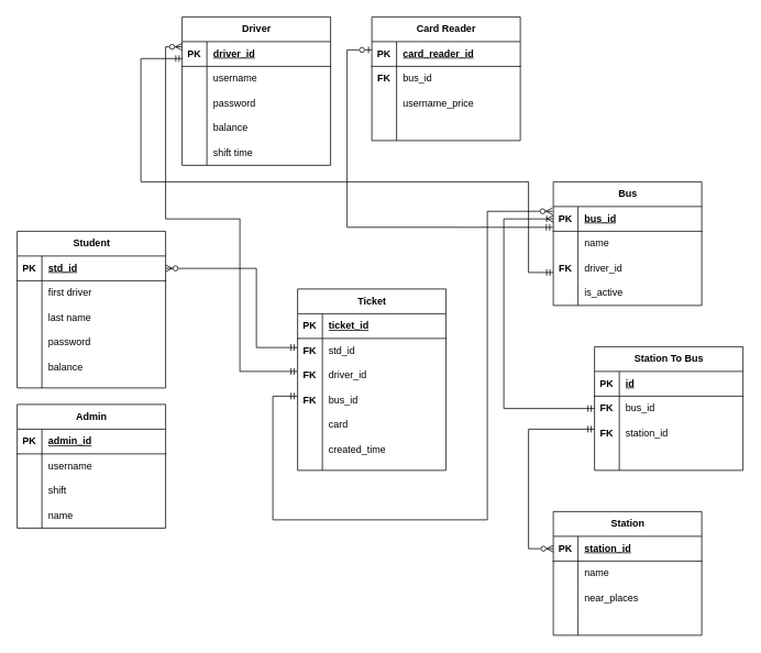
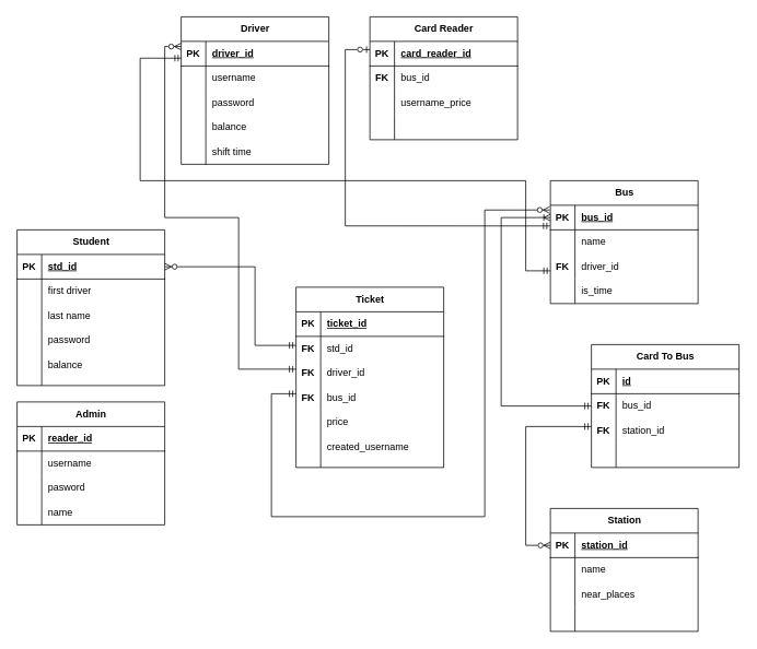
- <mxCell id="72" value="is_active" style="shape=partialRectangle;connectable=0;fillColor=none;top=0;left=0;bottom=0;right=0;align=left;spacingLeft=6;overflow=hidden;whiteSpace=wrap;html=1;" parent="1" vertex="1"><mxGeometry x="700" y="340" width="150" height="30" as="geometry"><mxRectangle width="150" height="30" as="alternateBounds" /></mxGeometry></mxCell>
+ <mxCell id="72" value="is_time" style="shape=partialRectangle;connectable=0;fillColor=none;top=0;left=0;bottom=0;right=0;align=left;spacingLeft=6;overflow=hidden;whiteSpace=wrap;html=1;" parent="1" vertex="1"><mxGeometry x="700" y="340" width="150" height="30" as="geometry"><mxRectangle width="150" height="30" as="alternateBounds" /></mxGeometry></mxCell>
- <mxCell id="112" value="Station To Bus" style="shape=table;startSize=30;container=1;collapsible=1;childLayout=tableLayout;fixedRows=1;rowLines=0;fontStyle=1;align=center;resizeLast=1;html=1;" parent="1" vertex="1"><mxGeometry x="720" y="420" width="180" height="150" as="geometry" /></mxCell>
+ <mxCell id="112" value="Card To Bus" style="shape=table;startSize=30;container=1;collapsible=1;childLayout=tableLayout;fixedRows=1;rowLines=0;fontStyle=1;align=center;resizeLast=1;html=1;" parent="1" vertex="1"><mxGeometry x="720" y="420" width="180" height="150" as="geometry" /></mxCell>
- <mxCell id="44" value="card" style="shape=partialRectangle;connectable=0;fillColor=none;top=0;left=0;bottom=0;right=0;align=left;spacingLeft=6;overflow=hidden;whiteSpace=wrap;html=1;" parent="1" vertex="1"><mxGeometry x="390" y="500" width="150" height="30" as="geometry"><mxRectangle width="150" height="30" as="alternateBounds" /></mxGeometry></mxCell>
+ <mxCell id="44" value="price" style="shape=partialRectangle;connectable=0;fillColor=none;top=0;left=0;bottom=0;right=0;align=left;spacingLeft=6;overflow=hidden;whiteSpace=wrap;html=1;" parent="1" vertex="1"><mxGeometry x="390" y="500" width="150" height="30" as="geometry"><mxRectangle width="150" height="30" as="alternateBounds" /></mxGeometry></mxCell>
- <mxCell id="20" value="admin_id" style="shape=partialRectangle;connectable=0;fillColor=none;top=0;left=0;bottom=0;right=0;align=left;spacingLeft=6;fontStyle=5;overflow=hidden;whiteSpace=wrap;html=1;" parent="18" vertex="1"><mxGeometry x="30" width="150" height="30" as="geometry"><mxRectangle width="150" height="30" as="alternateBounds" /></mxGeometry></mxCell>
+ <mxCell id="20" value="reader_id" style="shape=partialRectangle;connectable=0;fillColor=none;top=0;left=0;bottom=0;right=0;align=left;spacingLeft=6;fontStyle=5;overflow=hidden;whiteSpace=wrap;html=1;" parent="18" vertex="1"><mxGeometry x="30" width="150" height="30" as="geometry"><mxRectangle width="150" height="30" as="alternateBounds" /></mxGeometry></mxCell>
- <mxCell id="45" value="created_time" style="shape=partialRectangle;connectable=0;fillColor=none;top=0;left=0;bottom=0;right=0;align=left;spacingLeft=6;overflow=hidden;whiteSpace=wrap;html=1;" parent="1" vertex="1"><mxGeometry x="390" y="530" width="150" height="30" as="geometry"><mxRectangle width="150" height="30" as="alternateBounds" /></mxGeometry></mxCell>
+ <mxCell id="45" value="created_username" style="shape=partialRectangle;connectable=0;fillColor=none;top=0;left=0;bottom=0;right=0;align=left;spacingLeft=6;overflow=hidden;whiteSpace=wrap;html=1;" parent="1" vertex="1"><mxGeometry x="390" y="530" width="150" height="30" as="geometry"><mxRectangle width="150" height="30" as="alternateBounds" /></mxGeometry></mxCell>
- <mxCell id="26" value="shift" style="shape=partialRectangle;connectable=0;fillColor=none;top=0;left=0;bottom=0;right=0;align=left;spacingLeft=6;overflow=hidden;whiteSpace=wrap;html=1;" parent="24" vertex="1"><mxGeometry x="30" width="150" height="30" as="geometry"><mxRectangle width="150" height="30" as="alternateBounds" /></mxGeometry></mxCell>
+ <mxCell id="26" value="pasword" style="shape=partialRectangle;connectable=0;fillColor=none;top=0;left=0;bottom=0;right=0;align=left;spacingLeft=6;overflow=hidden;whiteSpace=wrap;html=1;" parent="24" vertex="1"><mxGeometry x="30" width="150" height="30" as="geometry"><mxRectangle width="150" height="30" as="alternateBounds" /></mxGeometry></mxCell>
